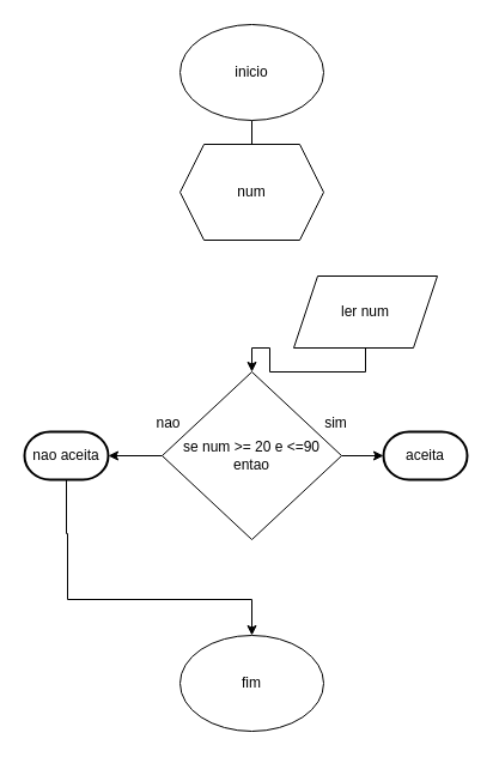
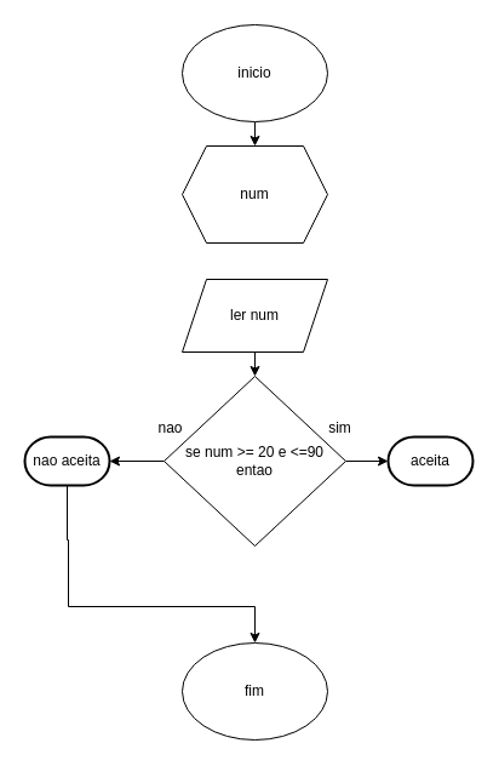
- <mxCell id="2" style="edgeStyle=orthogonalEdgeStyle;rounded=0;orthogonalLoop=1;jettySize=auto;html=1;exitX=0.5;exitY=1;exitDx=0;exitDy=0;entryX=0.5;entryY=0;entryDx=0;entryDy=0;endArrow=none;" edge="1" parent="1" source="3" target="4"><mxGeometry relative="1" as="geometry" /></mxCell>
+ <mxCell id="2" style="edgeStyle=orthogonalEdgeStyle;rounded=0;orthogonalLoop=1;jettySize=auto;html=1;exitX=0.5;exitY=1;exitDx=0;exitDy=0;entryX=0.5;entryY=0;entryDx=0;entryDy=0;" edge="1" parent="1" source="3" target="4"><mxGeometry relative="1" as="geometry" /></mxCell>
- <mxCell id="6" value="ler num" style="shape=parallelogram;perimeter=parallelogramPerimeter;whiteSpace=wrap;html=1;fixedSize=1;" vertex="1" parent="1"><mxGeometry x="245" y="230" width="120" height="60" as="geometry" /></mxCell>
+ <mxCell id="6" value="ler num" style="shape=parallelogram;perimeter=parallelogramPerimeter;whiteSpace=wrap;html=1;fixedSize=1;" vertex="1" parent="1"><mxGeometry x="150" y="230" width="120" height="60" as="geometry" /></mxCell>
